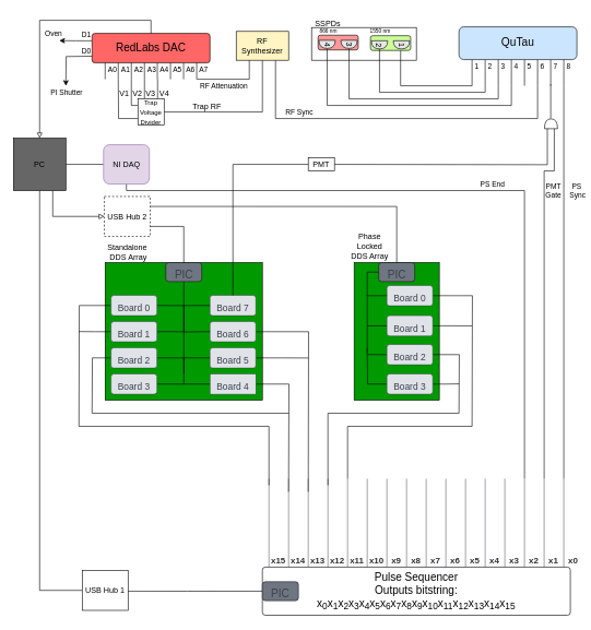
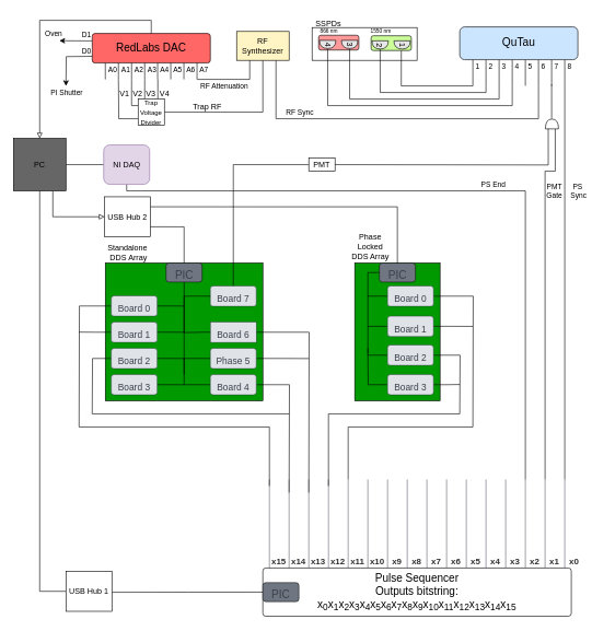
- <mxCell id="133" value="USB Hub 2" style="rounded=0;whiteSpace=wrap;html=1;dashed=1;" parent="1" vertex="1"><mxGeometry x="158.75" y="299" width="70" height="61" as="geometry" /></mxCell>
+ <mxCell id="133" value="USB Hub 2" style="rounded=0;whiteSpace=wrap;html=1;" parent="1" vertex="1"><mxGeometry x="158.75" y="299" width="70" height="61" as="geometry" /></mxCell>
- <mxCell id="5" value="&lt;font style=&quot;font-size: 14px;&quot;&gt;Board 7&lt;/font&gt;" style="html=1;overflow=block;blockSpacing=1;whiteSpace=wrap;fontSize=16.7;fontColor=#3a414a;spacing=9;strokeColor=#3a414a;strokeOpacity=100;fillOpacity=100;rounded=1;absoluteArcSize=1;arcSize=9;fillColor=#dfe3e8;strokeWidth=0.8;lucidId=YuoszUFsmofv;" parent="3" vertex="1"><mxGeometry x="160" y="40" width="70" height="31" as="geometry" /></mxCell>
+ <mxCell id="5" value="&lt;font style=&quot;font-size: 14px;&quot;&gt;Board 7&lt;/font&gt;" style="html=1;overflow=block;blockSpacing=1;whiteSpace=wrap;fontSize=16.7;fontColor=#3a414a;spacing=9;strokeColor=#3a414a;strokeOpacity=100;fillOpacity=100;rounded=1;absoluteArcSize=1;arcSize=9;fillColor=#dfe3e8;strokeWidth=0.8;lucidId=YuoszUFsmofv;" parent="3" vertex="1"><mxGeometry x="160" y="25" width="70" height="31" as="geometry" /></mxCell>
- <mxCell id="12" value="&lt;font style=&quot;font-size: 14px;&quot;&gt;Board 6&lt;/font&gt;" style="html=1;overflow=block;blockSpacing=1;whiteSpace=wrap;fontSize=16.7;fontColor=#3a414a;spacing=9;strokeColor=#3a414a;strokeOpacity=100;fillOpacity=100;rounded=1;absoluteArcSize=1;arcSize=9;fillColor=#dfe3e8;strokeWidth=0.8;lucidId=qvosznP6m0~I;" parent="3" vertex="1"><mxGeometry x="160" y="80" width="70" height="31" as="geometry" /></mxCell>
+ <mxCell id="12" value="&lt;font style=&quot;font-size: 14px;&quot;&gt;Board 6&lt;/font&gt;" style="html=1;overflow=block;blockSpacing=1;whiteSpace=wrap;fontSize=16.7;fontColor=#3a414a;spacing=9;strokeColor=#3a414a;strokeOpacity=100;fillOpacity=100;absoluteArcSize=1;arcSize=9;fillColor=#dfe3e8;strokeWidth=0.8;lucidId=qvosznP6m0~I;rounded=0;" parent="3" vertex="1"><mxGeometry x="160" y="80" width="70" height="31" as="geometry" /></mxCell>
- <mxCell id="10" value="&lt;font style=&quot;font-size: 14px;&quot;&gt;Board 5&lt;/font&gt;" style="html=1;overflow=block;blockSpacing=1;whiteSpace=wrap;fontSize=16.7;fontColor=#3a414a;spacing=9;strokeColor=#3a414a;strokeOpacity=100;fillOpacity=100;rounded=1;absoluteArcSize=1;arcSize=9;fillColor=#dfe3e8;strokeWidth=0.8;lucidId=qvosWwPaZB3i;" parent="3" vertex="1"><mxGeometry x="160" y="120" width="70" height="31" as="geometry" /></mxCell>
+ <mxCell id="10" value="&lt;font style=&quot;font-size: 14px;&quot;&gt;Phase 5&lt;/font&gt;" style="html=1;overflow=block;blockSpacing=1;whiteSpace=wrap;fontSize=16.7;fontColor=#3a414a;spacing=9;strokeColor=#3a414a;strokeOpacity=100;fillOpacity=100;rounded=1;absoluteArcSize=1;arcSize=9;fillColor=#dfe3e8;strokeWidth=0.8;lucidId=qvosWwPaZB3i;" parent="3" vertex="1"><mxGeometry x="160" y="120" width="70" height="31" as="geometry" /></mxCell>
- <mxCell id="8" value="&lt;font style=&quot;font-size: 14px;&quot;&gt;Board 4&lt;/font&gt;" style="html=1;overflow=block;blockSpacing=1;whiteSpace=wrap;fontSize=16.7;fontColor=#3a414a;spacing=9;strokeColor=#3a414a;strokeOpacity=100;fillOpacity=100;absoluteArcSize=1;arcSize=9;fillColor=#dfe3e8;strokeWidth=0.8;lucidId=pvosknjAQz~D;rounded=0;" parent="3" vertex="1"><mxGeometry x="160" y="160" width="70" height="31" as="geometry" /></mxCell>
+ <mxCell id="8" value="&lt;font style=&quot;font-size: 14px;&quot;&gt;Board 4&lt;/font&gt;" style="html=1;overflow=block;blockSpacing=1;whiteSpace=wrap;fontSize=16.7;fontColor=#3a414a;spacing=9;strokeColor=#3a414a;strokeOpacity=100;fillOpacity=100;rounded=1;absoluteArcSize=1;arcSize=9;fillColor=#dfe3e8;strokeWidth=0.8;lucidId=pvosknjAQz~D;" parent="3" vertex="1"><mxGeometry x="160" y="160" width="70" height="31" as="geometry" /></mxCell>
- <mxCell id="131" value="USB Hub 1" style="rounded=0;whiteSpace=wrap;html=1;" parent="1" vertex="1"><mxGeometry x="125" y="870" width="70" height="61" as="geometry" /></mxCell>
+ <mxCell id="131" value="USB Hub 1" style="rounded=0;whiteSpace=wrap;html=1;" parent="1" vertex="1"><mxGeometry y="870" width="70" height="61" as="geometry" x="100" /></mxCell>
